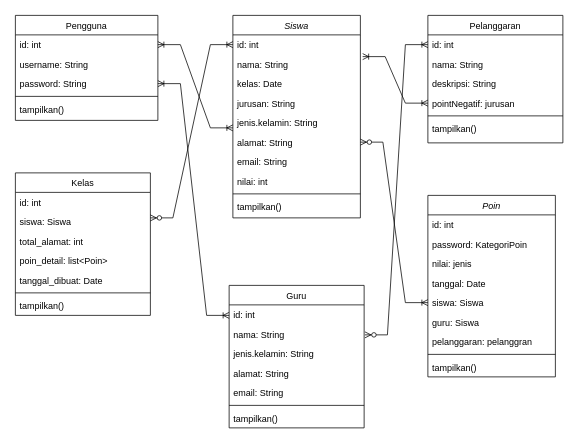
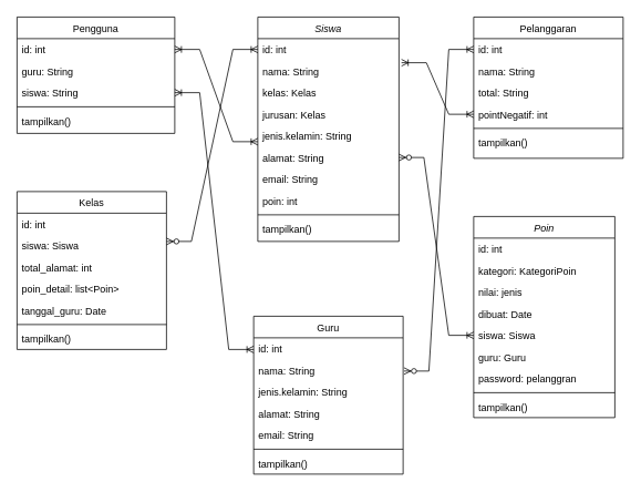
- <mxCell id="38" value="username: String" style="text;align=left;verticalAlign=top;spacingLeft=4;spacingRight=4;overflow=hidden;rotatable=0;points=[[0,0.5],[1,0.5]];portConstraint=eastwest;rounded=0;shadow=0;html=0;" vertex="1" parent="36"><mxGeometry y="52" width="190" height="26" as="geometry" /></mxCell>
+ <mxCell id="38" value="guru: String" style="text;align=left;verticalAlign=top;spacingLeft=4;spacingRight=4;overflow=hidden;rotatable=0;points=[[0,0.5],[1,0.5]];portConstraint=eastwest;rounded=0;shadow=0;html=0;" vertex="1" parent="36"><mxGeometry y="52" width="190" height="26" as="geometry" /></mxCell>
- <mxCell id="39" value="password: String" style="text;align=left;verticalAlign=top;spacingLeft=4;spacingRight=4;overflow=hidden;rotatable=0;points=[[0,0.5],[1,0.5]];portConstraint=eastwest;rounded=0;shadow=0;html=0;" vertex="1" parent="36"><mxGeometry y="78" width="190" height="26" as="geometry" /></mxCell>
+ <mxCell id="39" value="siswa: String" style="text;align=left;verticalAlign=top;spacingLeft=4;spacingRight=4;overflow=hidden;rotatable=0;points=[[0,0.5],[1,0.5]];portConstraint=eastwest;rounded=0;shadow=0;html=0;" vertex="1" parent="36"><mxGeometry y="78" width="190" height="26" as="geometry" /></mxCell>
- <mxCell id="5" value="kelas: Date" style="text;align=left;verticalAlign=top;spacingLeft=4;spacingRight=4;overflow=hidden;rotatable=0;points=[[0,0.5],[1,0.5]];portConstraint=eastwest;rounded=0;shadow=0;html=0;" vertex="1" parent="2"><mxGeometry y="78" width="170" height="26" as="geometry" /></mxCell>
+ <mxCell id="5" value="kelas: Kelas" style="text;align=left;verticalAlign=top;spacingLeft=4;spacingRight=4;overflow=hidden;rotatable=0;points=[[0,0.5],[1,0.5]];portConstraint=eastwest;rounded=0;shadow=0;html=0;" vertex="1" parent="2"><mxGeometry y="78" width="170" height="26" as="geometry" /></mxCell>
- <mxCell id="24" value="deskripsi: String" style="text;align=left;verticalAlign=top;spacingLeft=4;spacingRight=4;overflow=hidden;rotatable=0;points=[[0,0.5],[1,0.5]];portConstraint=eastwest;rounded=0;shadow=0;html=0;" vertex="1" parent="21"><mxGeometry y="78" width="180" height="26" as="geometry" /></mxCell>
+ <mxCell id="24" value="total: String" style="text;align=left;verticalAlign=top;spacingLeft=4;spacingRight=4;overflow=hidden;rotatable=0;points=[[0,0.5],[1,0.5]];portConstraint=eastwest;rounded=0;shadow=0;html=0;" vertex="1" parent="21"><mxGeometry y="78" width="180" height="26" as="geometry" /></mxCell>
- <mxCell id="6" value="jurusan: String" style="text;align=left;verticalAlign=top;spacingLeft=4;spacingRight=4;overflow=hidden;rotatable=0;points=[[0,0.5],[1,0.5]];portConstraint=eastwest;rounded=0;shadow=0;html=0;" vertex="1" parent="2"><mxGeometry y="104" width="170" height="26" as="geometry" /></mxCell>
+ <mxCell id="6" value="jurusan: Kelas" style="text;align=left;verticalAlign=top;spacingLeft=4;spacingRight=4;overflow=hidden;rotatable=0;points=[[0,0.5],[1,0.5]];portConstraint=eastwest;rounded=0;shadow=0;html=0;" vertex="1" parent="2"><mxGeometry y="104" width="170" height="26" as="geometry" /></mxCell>
- <mxCell id="25" value="pointNegatif: jurusan" style="text;align=left;verticalAlign=top;spacingLeft=4;spacingRight=4;overflow=hidden;rotatable=0;points=[[0,0.5],[1,0.5]];portConstraint=eastwest;rounded=0;shadow=0;html=0;" vertex="1" parent="21"><mxGeometry y="104" width="180" height="26" as="geometry" /></mxCell>
+ <mxCell id="25" value="pointNegatif: int" style="text;align=left;verticalAlign=top;spacingLeft=4;spacingRight=4;overflow=hidden;rotatable=0;points=[[0,0.5],[1,0.5]];portConstraint=eastwest;rounded=0;shadow=0;html=0;" vertex="1" parent="21"><mxGeometry y="104" width="180" height="26" as="geometry" /></mxCell>
- <mxCell id="10" value="nilai: int" style="text;align=left;verticalAlign=top;spacingLeft=4;spacingRight=4;overflow=hidden;rotatable=0;points=[[0,0.5],[1,0.5]];portConstraint=eastwest;rounded=0;shadow=0;html=0;" vertex="1" parent="2"><mxGeometry y="208" width="170" height="26" as="geometry" /></mxCell>
+ <mxCell id="10" value="poin: int" style="text;align=left;verticalAlign=top;spacingLeft=4;spacingRight=4;overflow=hidden;rotatable=0;points=[[0,0.5],[1,0.5]];portConstraint=eastwest;rounded=0;shadow=0;html=0;" vertex="1" parent="2"><mxGeometry y="208" width="170" height="26" as="geometry" /></mxCell>
- <mxCell id="44" value="password: KategoriPoin" style="text;align=left;verticalAlign=top;spacingLeft=4;spacingRight=4;overflow=hidden;rotatable=0;points=[[0,0.5],[1,0.5]];portConstraint=eastwest;rounded=0;shadow=0;html=0;" vertex="1" parent="42"><mxGeometry y="52" width="170" height="26" as="geometry" /></mxCell>
+ <mxCell id="44" value="kategori: KategoriPoin" style="text;align=left;verticalAlign=top;spacingLeft=4;spacingRight=4;overflow=hidden;rotatable=0;points=[[0,0.5],[1,0.5]];portConstraint=eastwest;rounded=0;shadow=0;html=0;" vertex="1" parent="42"><mxGeometry y="52" width="170" height="26" as="geometry" /></mxCell>
- <mxCell id="33" value="tanggal_dibuat: Date" style="text;align=left;verticalAlign=top;spacingLeft=4;spacingRight=4;overflow=hidden;rotatable=0;points=[[0,0.5],[1,0.5]];portConstraint=eastwest;rounded=0;shadow=0;html=0;" vertex="1" parent="28"><mxGeometry y="130" width="180" height="26" as="geometry" /></mxCell>
+ <mxCell id="33" value="tanggal_guru: Date" style="text;align=left;verticalAlign=top;spacingLeft=4;spacingRight=4;overflow=hidden;rotatable=0;points=[[0,0.5],[1,0.5]];portConstraint=eastwest;rounded=0;shadow=0;html=0;" vertex="1" parent="28"><mxGeometry y="130" width="180" height="26" as="geometry" /></mxCell>
- <mxCell id="46" value="tanggal: Date" style="text;align=left;verticalAlign=top;spacingLeft=4;spacingRight=4;overflow=hidden;rotatable=0;points=[[0,0.5],[1,0.5]];portConstraint=eastwest;rounded=0;shadow=0;html=0;" vertex="1" parent="42"><mxGeometry y="104" width="170" height="26" as="geometry" /></mxCell>
+ <mxCell id="46" value="dibuat: Date" style="text;align=left;verticalAlign=top;spacingLeft=4;spacingRight=4;overflow=hidden;rotatable=0;points=[[0,0.5],[1,0.5]];portConstraint=eastwest;rounded=0;shadow=0;html=0;" vertex="1" parent="42"><mxGeometry y="104" width="170" height="26" as="geometry" /></mxCell>
- <mxCell id="48" value="guru: Siswa" style="text;align=left;verticalAlign=top;spacingLeft=4;spacingRight=4;overflow=hidden;rotatable=0;points=[[0,0.5],[1,0.5]];portConstraint=eastwest;rounded=0;shadow=0;html=0;" vertex="1" parent="42"><mxGeometry y="156" width="170" height="26" as="geometry" /></mxCell>
+ <mxCell id="48" value="guru: Guru" style="text;align=left;verticalAlign=top;spacingLeft=4;spacingRight=4;overflow=hidden;rotatable=0;points=[[0,0.5],[1,0.5]];portConstraint=eastwest;rounded=0;shadow=0;html=0;" vertex="1" parent="42"><mxGeometry y="156" width="170" height="26" as="geometry" /></mxCell>
- <mxCell id="49" value="pelanggaran: pelanggran" style="text;align=left;verticalAlign=top;spacingLeft=4;spacingRight=4;overflow=hidden;rotatable=0;points=[[0,0.5],[1,0.5]];portConstraint=eastwest;rounded=0;shadow=0;html=0;" vertex="1" parent="42"><mxGeometry y="182" width="170" height="26" as="geometry" /></mxCell>
+ <mxCell id="49" value="password: pelanggran" style="text;align=left;verticalAlign=top;spacingLeft=4;spacingRight=4;overflow=hidden;rotatable=0;points=[[0,0.5],[1,0.5]];portConstraint=eastwest;rounded=0;shadow=0;html=0;" vertex="1" parent="42"><mxGeometry y="182" width="170" height="26" as="geometry" /></mxCell>
